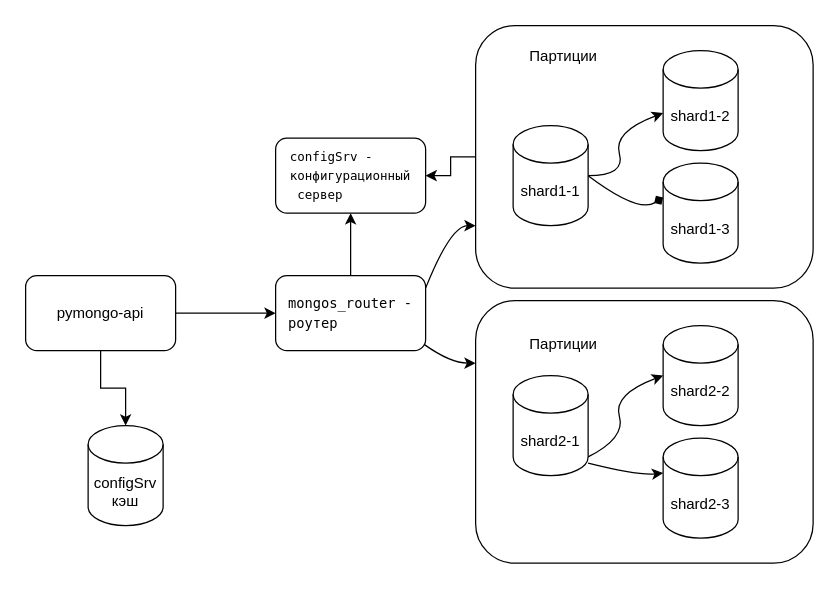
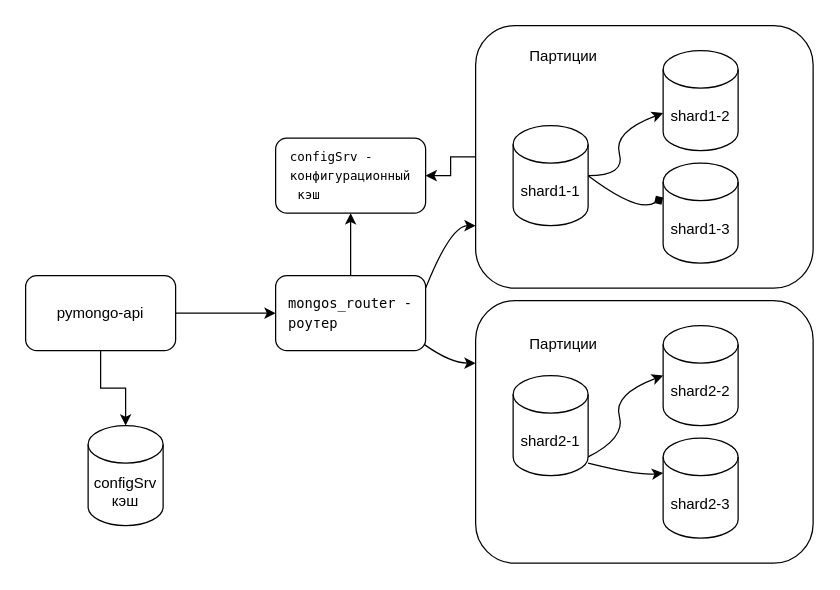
- <mxCell id="9" value="&lt;div style=&quot;text-align: start; background-color: rgb(255, 255, 255); font-size: 10px; line-height: 50%;&quot;&gt;&lt;pre style=&quot;font-family: &amp;quot;JetBrains Mono&amp;quot;, monospace; line-height: 50%;&quot;&gt;configSrv -&lt;/pre&gt;&lt;pre style=&quot;font-family: &amp;quot;JetBrains Mono&amp;quot;, monospace; line-height: 50%;&quot;&gt;конфигурационный&lt;/pre&gt;&lt;pre style=&quot;font-family: &amp;quot;JetBrains Mono&amp;quot;, monospace; line-height: 50%;&quot;&gt; сервер&lt;/pre&gt;&lt;/div&gt;" style="rounded=1;whiteSpace=wrap;html=1;" vertex="1" parent="1"><mxGeometry x="220" y="110" width="120" height="60" as="geometry" /></mxCell>
+ <mxCell id="9" value="&lt;div style=&quot;text-align: start; background-color: rgb(255, 255, 255); font-size: 10px; line-height: 50%;&quot;&gt;&lt;pre style=&quot;font-family: &amp;quot;JetBrains Mono&amp;quot;, monospace; line-height: 50%;&quot;&gt;configSrv -&lt;/pre&gt;&lt;pre style=&quot;font-family: &amp;quot;JetBrains Mono&amp;quot;, monospace; line-height: 50%;&quot;&gt;конфигурационный&lt;/pre&gt;&lt;pre style=&quot;font-family: &amp;quot;JetBrains Mono&amp;quot;, monospace; line-height: 50%;&quot;&gt; кэш&lt;/pre&gt;&lt;/div&gt;" style="rounded=1;whiteSpace=wrap;html=1;" vertex="1" parent="1"><mxGeometry x="220" y="110" width="120" height="60" as="geometry" /></mxCell>
